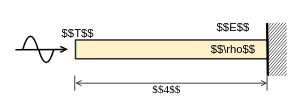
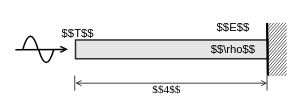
- <mxCell id="2" value="&lt;font style=&quot;font-size: 15px;&quot;&gt;$$T$$&lt;/font&gt;" style="rounded=0;whiteSpace=wrap;html=1;strokeWidth=2;labelBorderColor=none;strokeColor=#2E2E2E;fillStyle=solid;fillColor=#fff2cc;align=left;spacingLeft=-20;spacingBottom=44;" parent="1" vertex="1"><mxGeometry x="100" y="52.5" width="256" height="25" as="geometry" /></mxCell>
+ <mxCell id="2" value="&lt;font style=&quot;font-size: 15px;&quot;&gt;$$T$$&lt;/font&gt;" style="rounded=0;whiteSpace=wrap;html=1;strokeWidth=2;labelBorderColor=none;strokeColor=#2E2E2E;fillStyle=solid;fillColor=#E6E6E6;align=left;spacingLeft=-20;spacingBottom=44;" parent="1" vertex="1"><mxGeometry x="100" y="52.5" width="256" height="25" as="geometry" /></mxCell>
